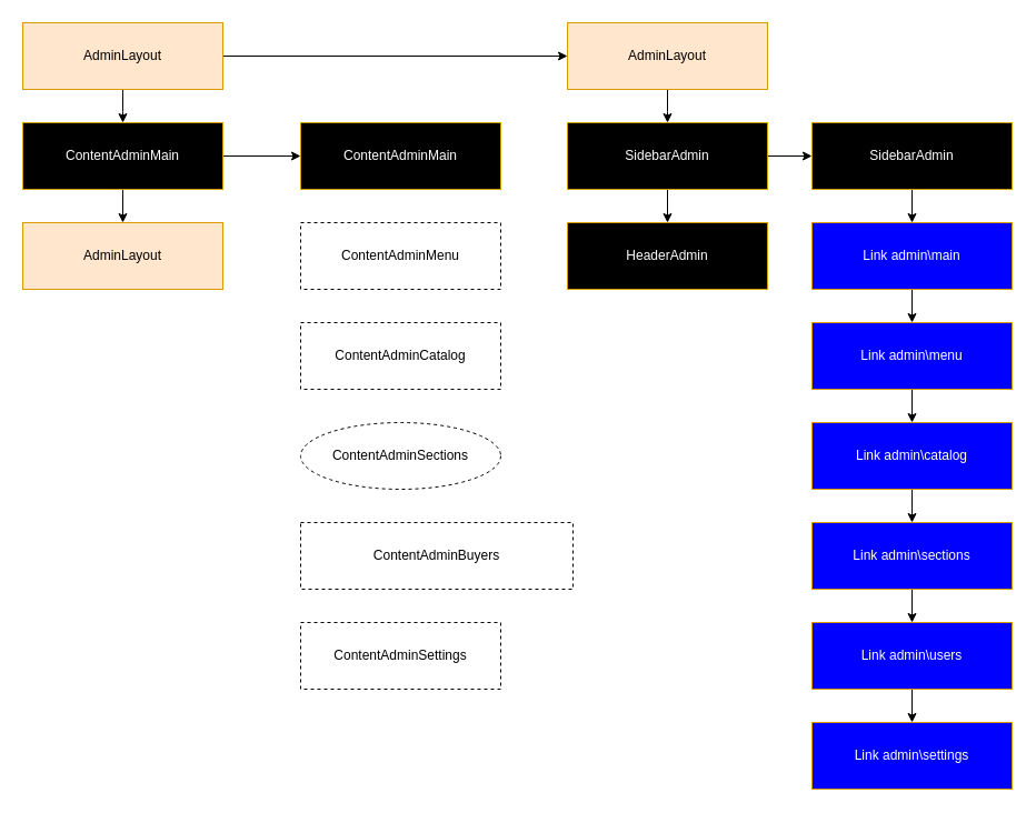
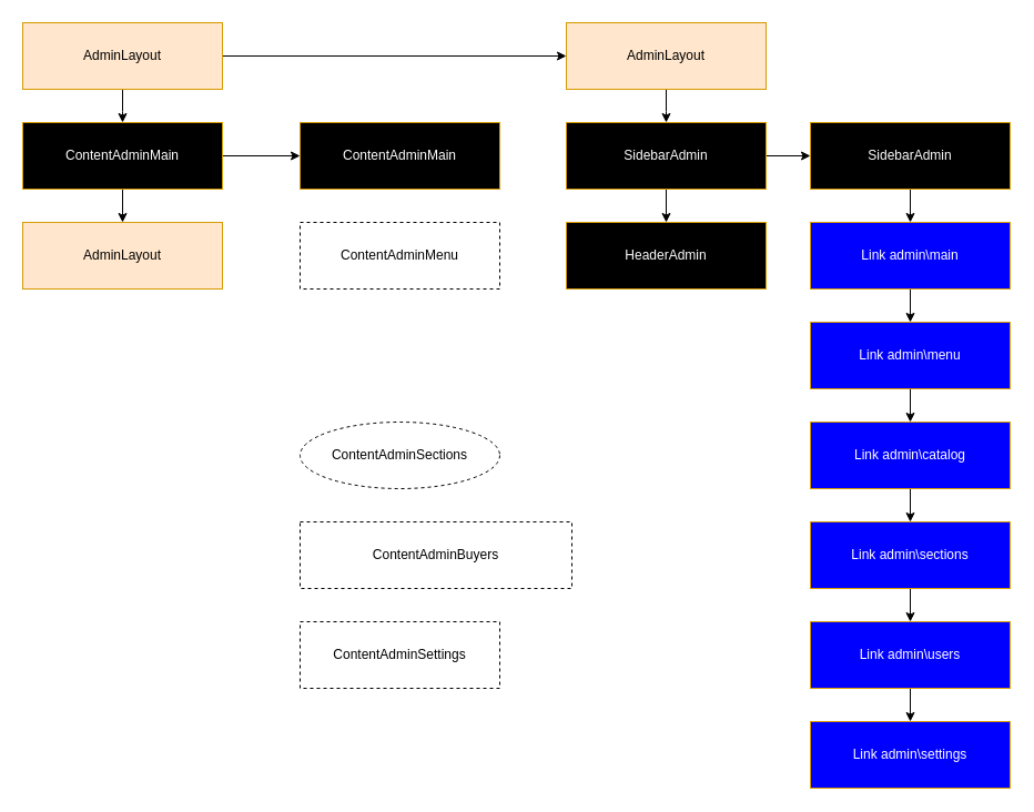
- <mxCell id="27" value="ContentAdminCatalog" style="rounded=0;whiteSpace=wrap;html=1;fillColor=#FFFFFF;strokeColor=#000000;fontColor=#000000;fillStyle=auto;dashed=1;" parent="1" vertex="1"><mxGeometry x="270" y="290" width="180" height="60" as="geometry" /></mxCell>
